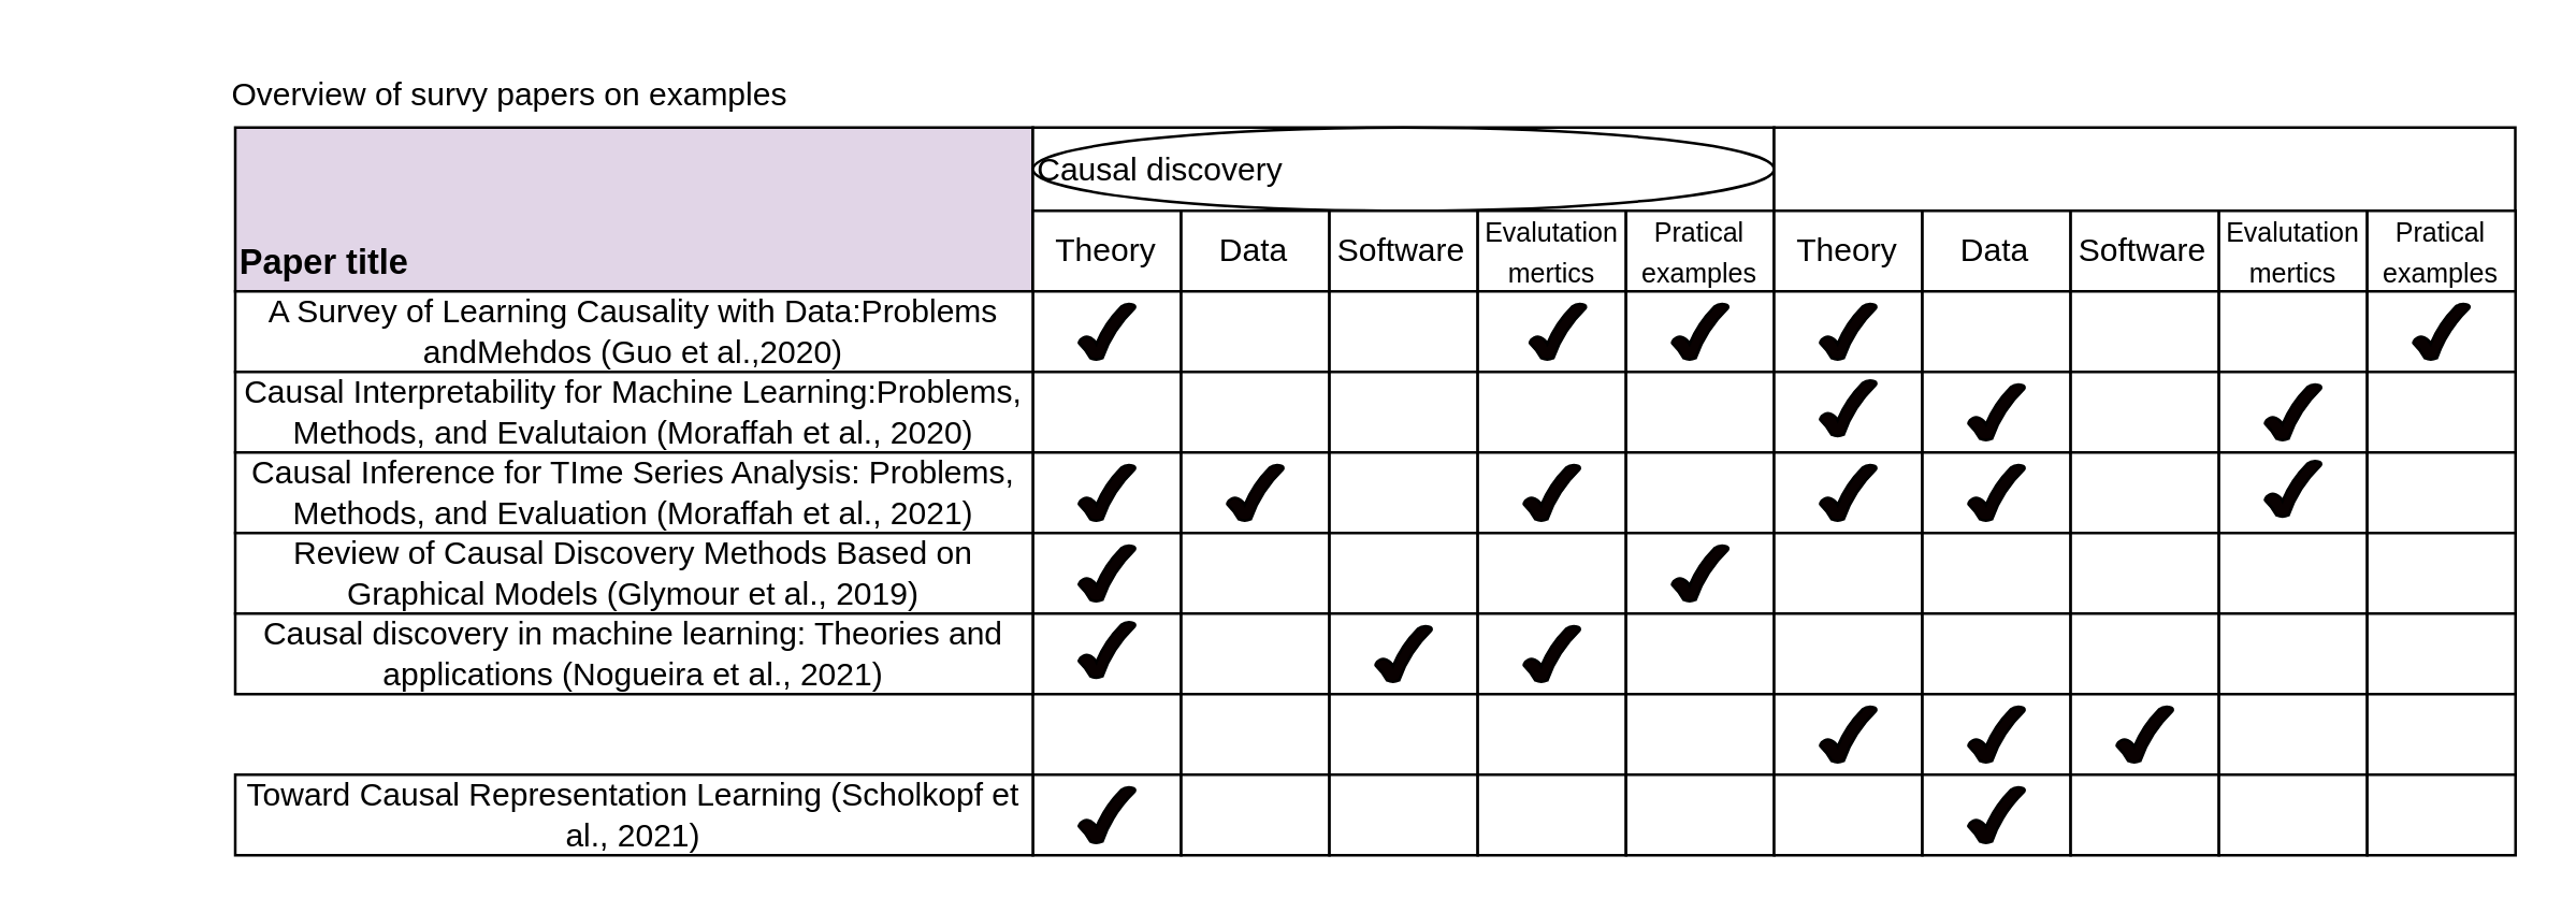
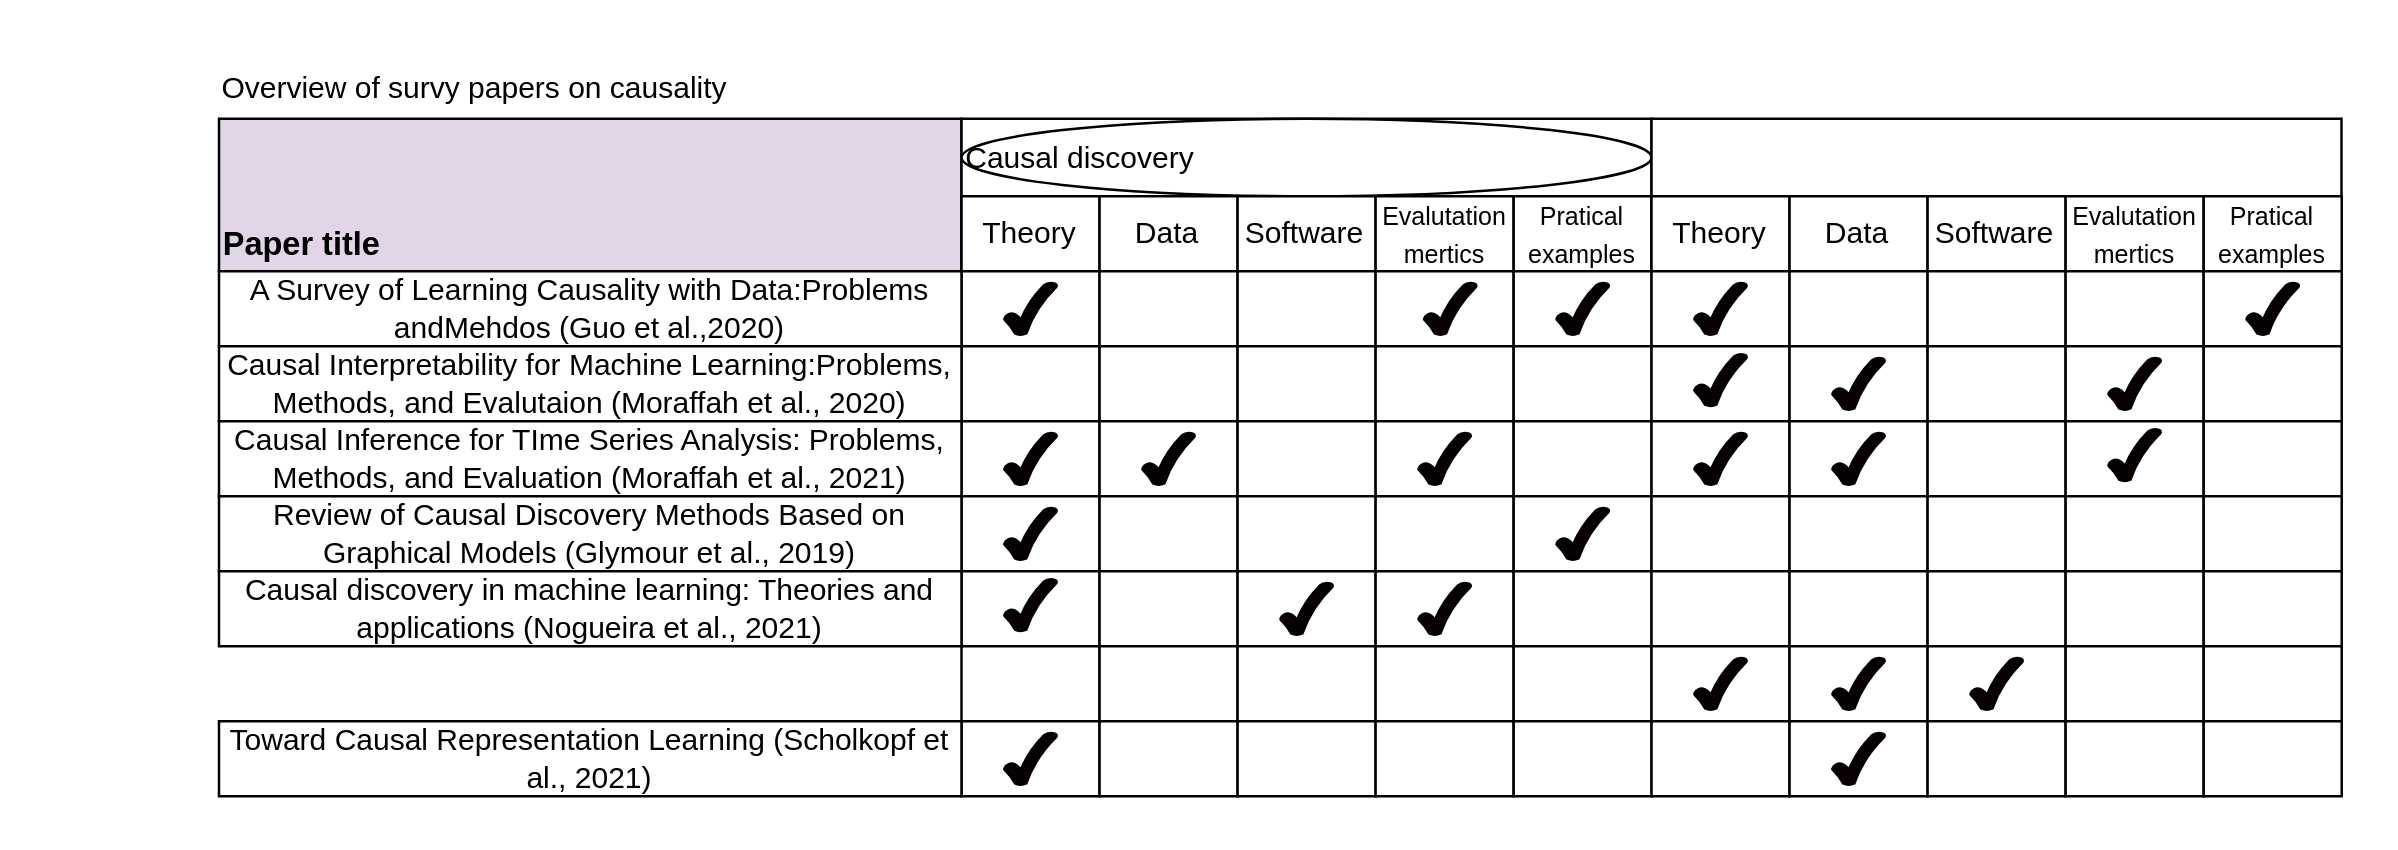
- <mxCell id="2" value="Overview of survy papers on examples" style="text;html=1;strokeColor=none;fillColor=none;align=center;verticalAlign=middle;whiteSpace=wrap;rounded=0;" vertex="1" parent="1"><mxGeometry x="20" y="20" width="339" height="30" as="geometry" /></mxCell>
+ <mxCell id="2" value="Overview of survy papers on causality" style="text;html=1;strokeColor=none;fillColor=none;align=center;verticalAlign=middle;whiteSpace=wrap;rounded=0;" vertex="1" parent="1"><mxGeometry x="20" y="20" width="339" height="30" as="geometry" /></mxCell>
